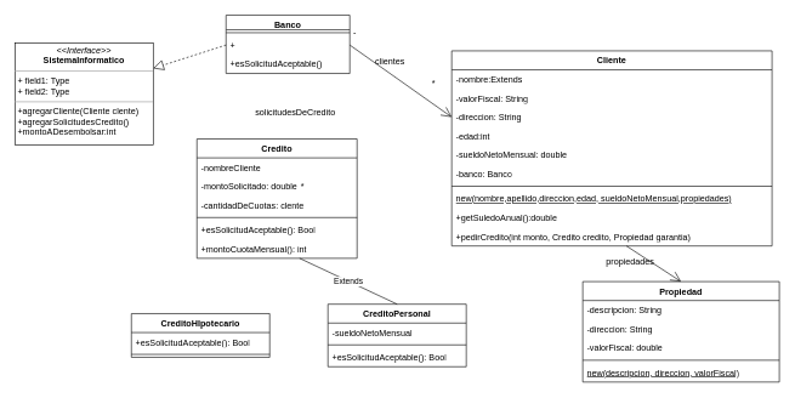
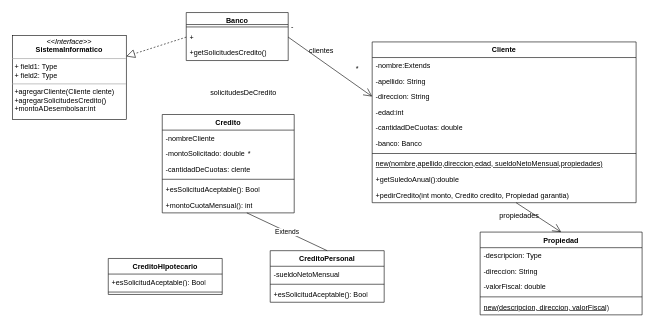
- <mxCell id="5" value="+esSolicitudAceptable()" style="text;strokeColor=none;fillColor=none;align=left;verticalAlign=top;spacingLeft=4;spacingRight=4;overflow=hidden;rotatable=0;points=[[0,0.5],[1,0.5]];portConstraint=eastwest;whiteSpace=wrap;html=1;" vertex="1" parent="2"><mxGeometry y="54" width="170" height="26" as="geometry" /></mxCell>
+ <mxCell id="5" value="+getSolicitudesCredito()" style="text;strokeColor=none;fillColor=none;align=left;verticalAlign=top;spacingLeft=4;spacingRight=4;overflow=hidden;rotatable=0;points=[[0,0.5],[1,0.5]];portConstraint=eastwest;whiteSpace=wrap;html=1;" vertex="1" parent="2"><mxGeometry y="54" width="170" height="26" as="geometry" /></mxCell>
- <mxCell id="8" value="-valorFiscal: String" style="text;strokeColor=none;fillColor=none;align=left;verticalAlign=top;spacingLeft=4;spacingRight=4;overflow=hidden;rotatable=0;points=[[0,0.5],[1,0.5]];portConstraint=eastwest;whiteSpace=wrap;html=1;" vertex="1" parent="6"><mxGeometry y="52" width="440" height="26" as="geometry" /></mxCell>
+ <mxCell id="8" value="-apellido: String" style="text;strokeColor=none;fillColor=none;align=left;verticalAlign=top;spacingLeft=4;spacingRight=4;overflow=hidden;rotatable=0;points=[[0,0.5],[1,0.5]];portConstraint=eastwest;whiteSpace=wrap;html=1;" vertex="1" parent="6"><mxGeometry y="52" width="440" height="26" as="geometry" /></mxCell>
- <mxCell id="11" value="-sueldoNetoMensual: double" style="text;strokeColor=none;fillColor=none;align=left;verticalAlign=top;spacingLeft=4;spacingRight=4;overflow=hidden;rotatable=0;points=[[0,0.5],[1,0.5]];portConstraint=eastwest;whiteSpace=wrap;html=1;" vertex="1" parent="6"><mxGeometry y="130" width="440" height="26" as="geometry" /></mxCell>
+ <mxCell id="11" value="-cantidadDeCuotas: double" style="text;strokeColor=none;fillColor=none;align=left;verticalAlign=top;spacingLeft=4;spacingRight=4;overflow=hidden;rotatable=0;points=[[0,0.5],[1,0.5]];portConstraint=eastwest;whiteSpace=wrap;html=1;" vertex="1" parent="6"><mxGeometry y="130" width="440" height="26" as="geometry" /></mxCell>
- <mxCell id="37" value="-descripcion: String" style="text;strokeColor=none;fillColor=none;align=left;verticalAlign=top;spacingLeft=4;spacingRight=4;overflow=hidden;rotatable=0;points=[[0,0.5],[1,0.5]];portConstraint=eastwest;whiteSpace=wrap;html=1;" vertex="1" parent="36"><mxGeometry y="26" width="270" height="26" as="geometry" /></mxCell>
+ <mxCell id="37" value="-descripcion: Type" style="text;strokeColor=none;fillColor=none;align=left;verticalAlign=top;spacingLeft=4;spacingRight=4;overflow=hidden;rotatable=0;points=[[0,0.5],[1,0.5]];portConstraint=eastwest;whiteSpace=wrap;html=1;" vertex="1" parent="36"><mxGeometry y="26" width="270" height="26" as="geometry" /></mxCell>
